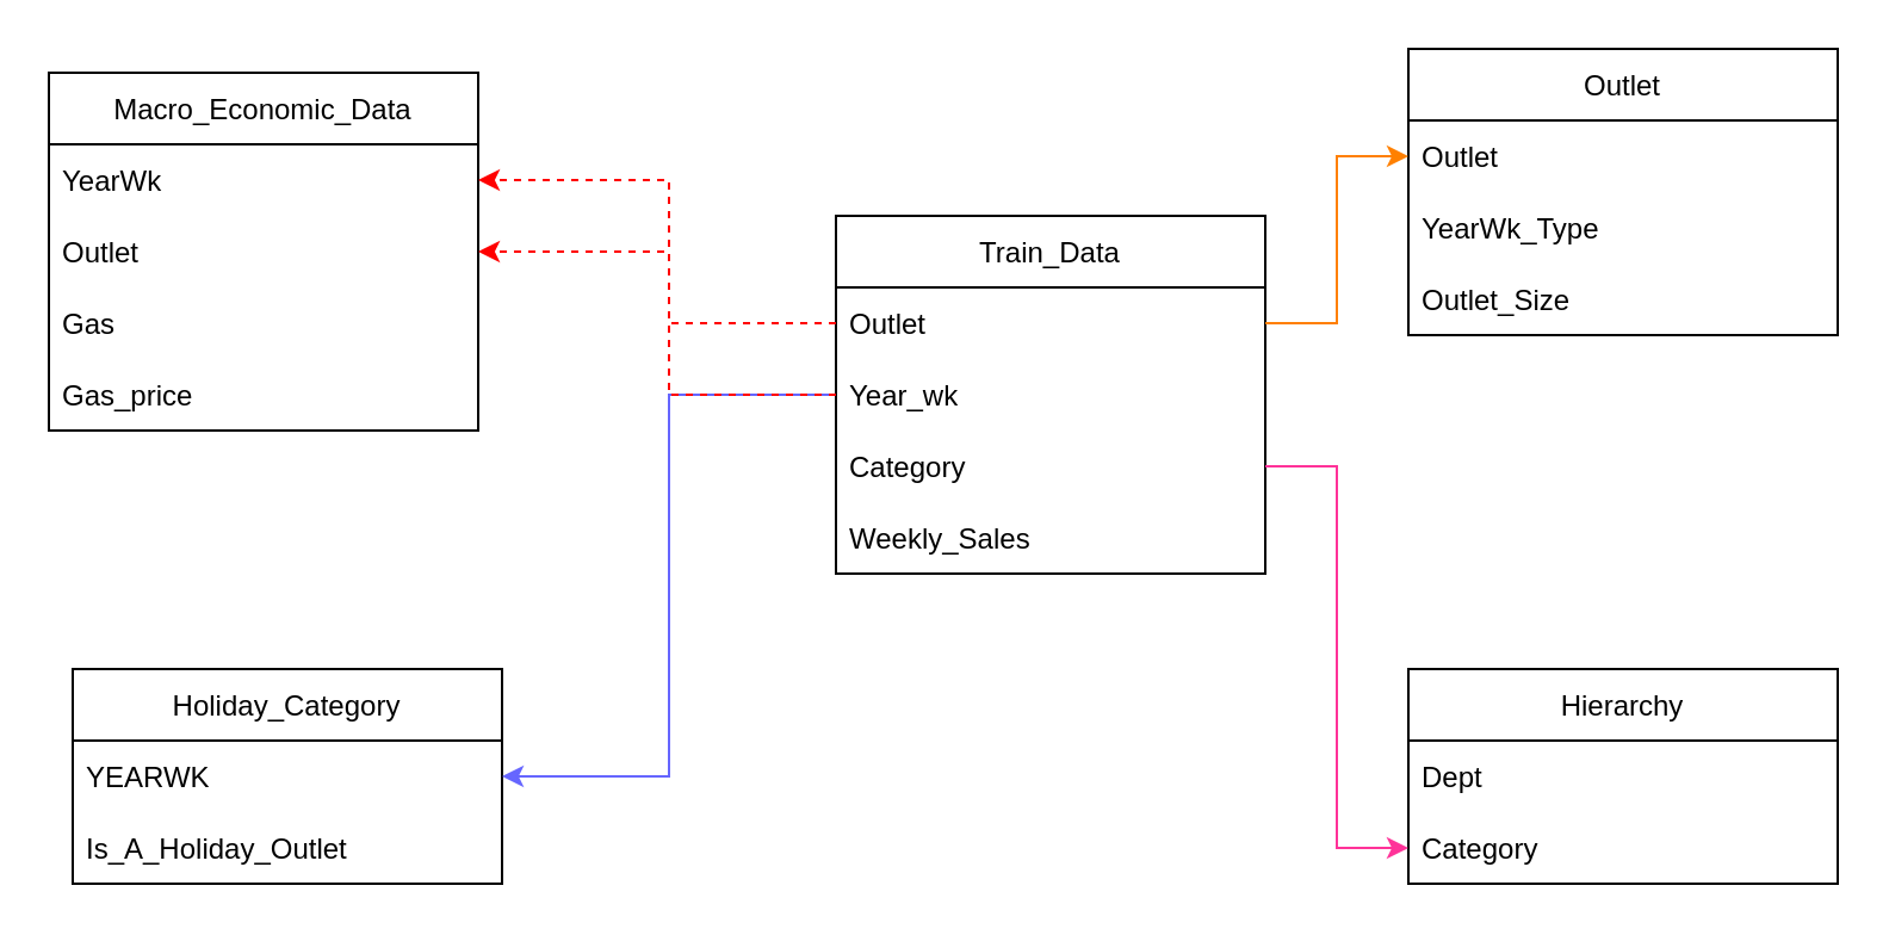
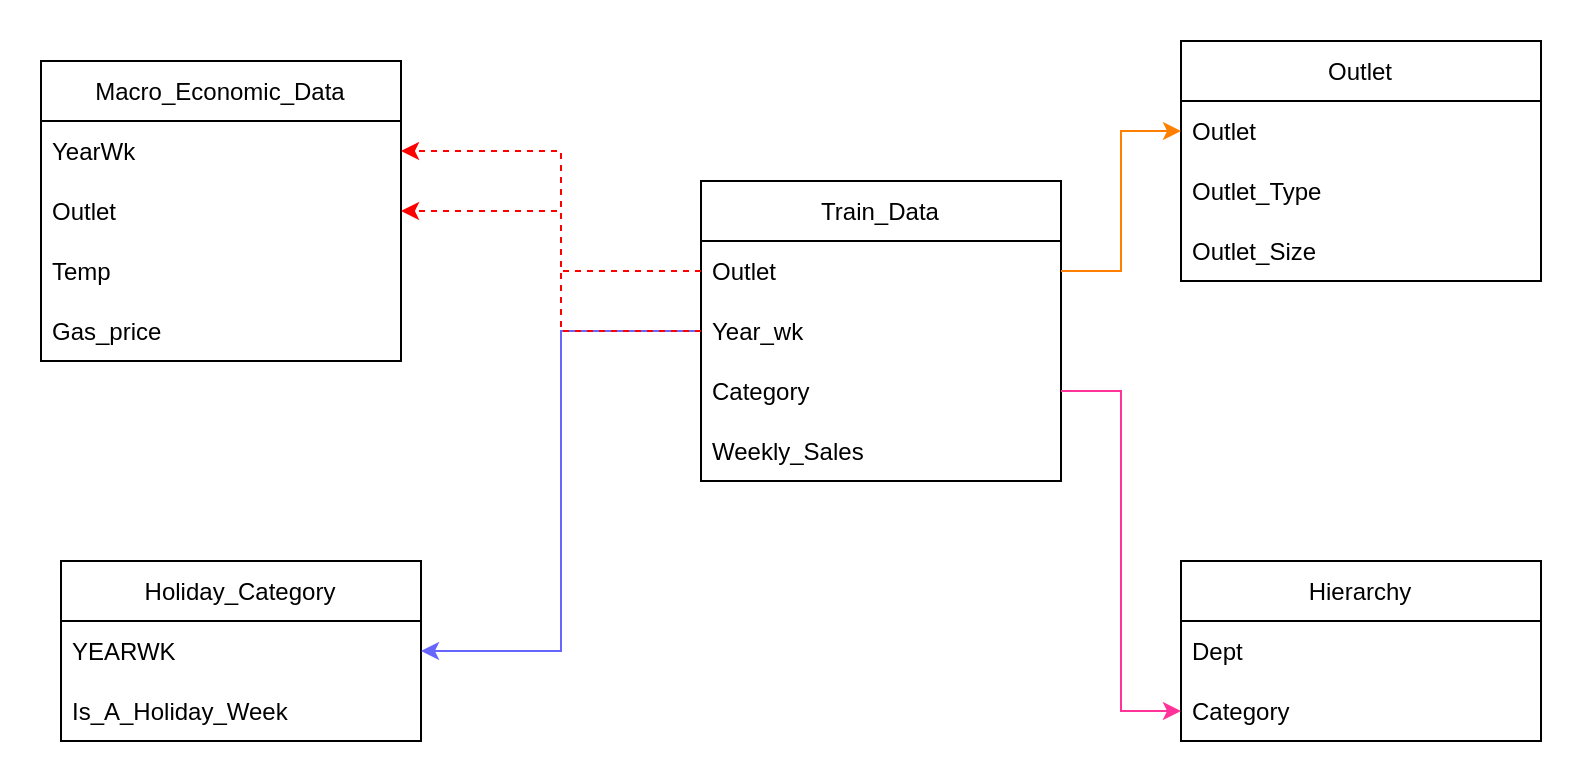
- <mxCell id="9" value="YearWk_Type" style="text;strokeColor=none;fillColor=none;align=left;verticalAlign=middle;spacingLeft=4;spacingRight=4;overflow=hidden;points=[[0,0.5],[1,0.5]];portConstraint=eastwest;rotatable=0;" vertex="1" parent="7"><mxGeometry y="60" width="180" height="30" as="geometry" /></mxCell>
+ <mxCell id="9" value="Outlet_Type" style="text;strokeColor=none;fillColor=none;align=left;verticalAlign=middle;spacingLeft=4;spacingRight=4;overflow=hidden;points=[[0,0.5],[1,0.5]];portConstraint=eastwest;rotatable=0;" vertex="1" parent="7"><mxGeometry y="60" width="180" height="30" as="geometry" /></mxCell>
- <mxCell id="5" value="Gas" style="text;strokeColor=none;fillColor=none;align=left;verticalAlign=middle;spacingLeft=4;spacingRight=4;overflow=hidden;points=[[0,0.5],[1,0.5]];portConstraint=eastwest;rotatable=0;" vertex="1" parent="2"><mxGeometry y="90" width="180" height="30" as="geometry" /></mxCell>
+ <mxCell id="5" value="Temp" style="text;strokeColor=none;fillColor=none;align=left;verticalAlign=middle;spacingLeft=4;spacingRight=4;overflow=hidden;points=[[0,0.5],[1,0.5]];portConstraint=eastwest;rotatable=0;" vertex="1" parent="2"><mxGeometry y="90" width="180" height="30" as="geometry" /></mxCell>
- <mxCell id="13" value="Is_A_Holiday_Outlet" style="text;strokeColor=none;fillColor=none;align=left;verticalAlign=middle;spacingLeft=4;spacingRight=4;overflow=hidden;points=[[0,0.5],[1,0.5]];portConstraint=eastwest;rotatable=0;" vertex="1" parent="11"><mxGeometry y="60" width="180" height="30" as="geometry" /></mxCell>
+ <mxCell id="13" value="Is_A_Holiday_Week" style="text;strokeColor=none;fillColor=none;align=left;verticalAlign=middle;spacingLeft=4;spacingRight=4;overflow=hidden;points=[[0,0.5],[1,0.5]];portConstraint=eastwest;rotatable=0;" vertex="1" parent="11"><mxGeometry y="60" width="180" height="30" as="geometry" /></mxCell>
